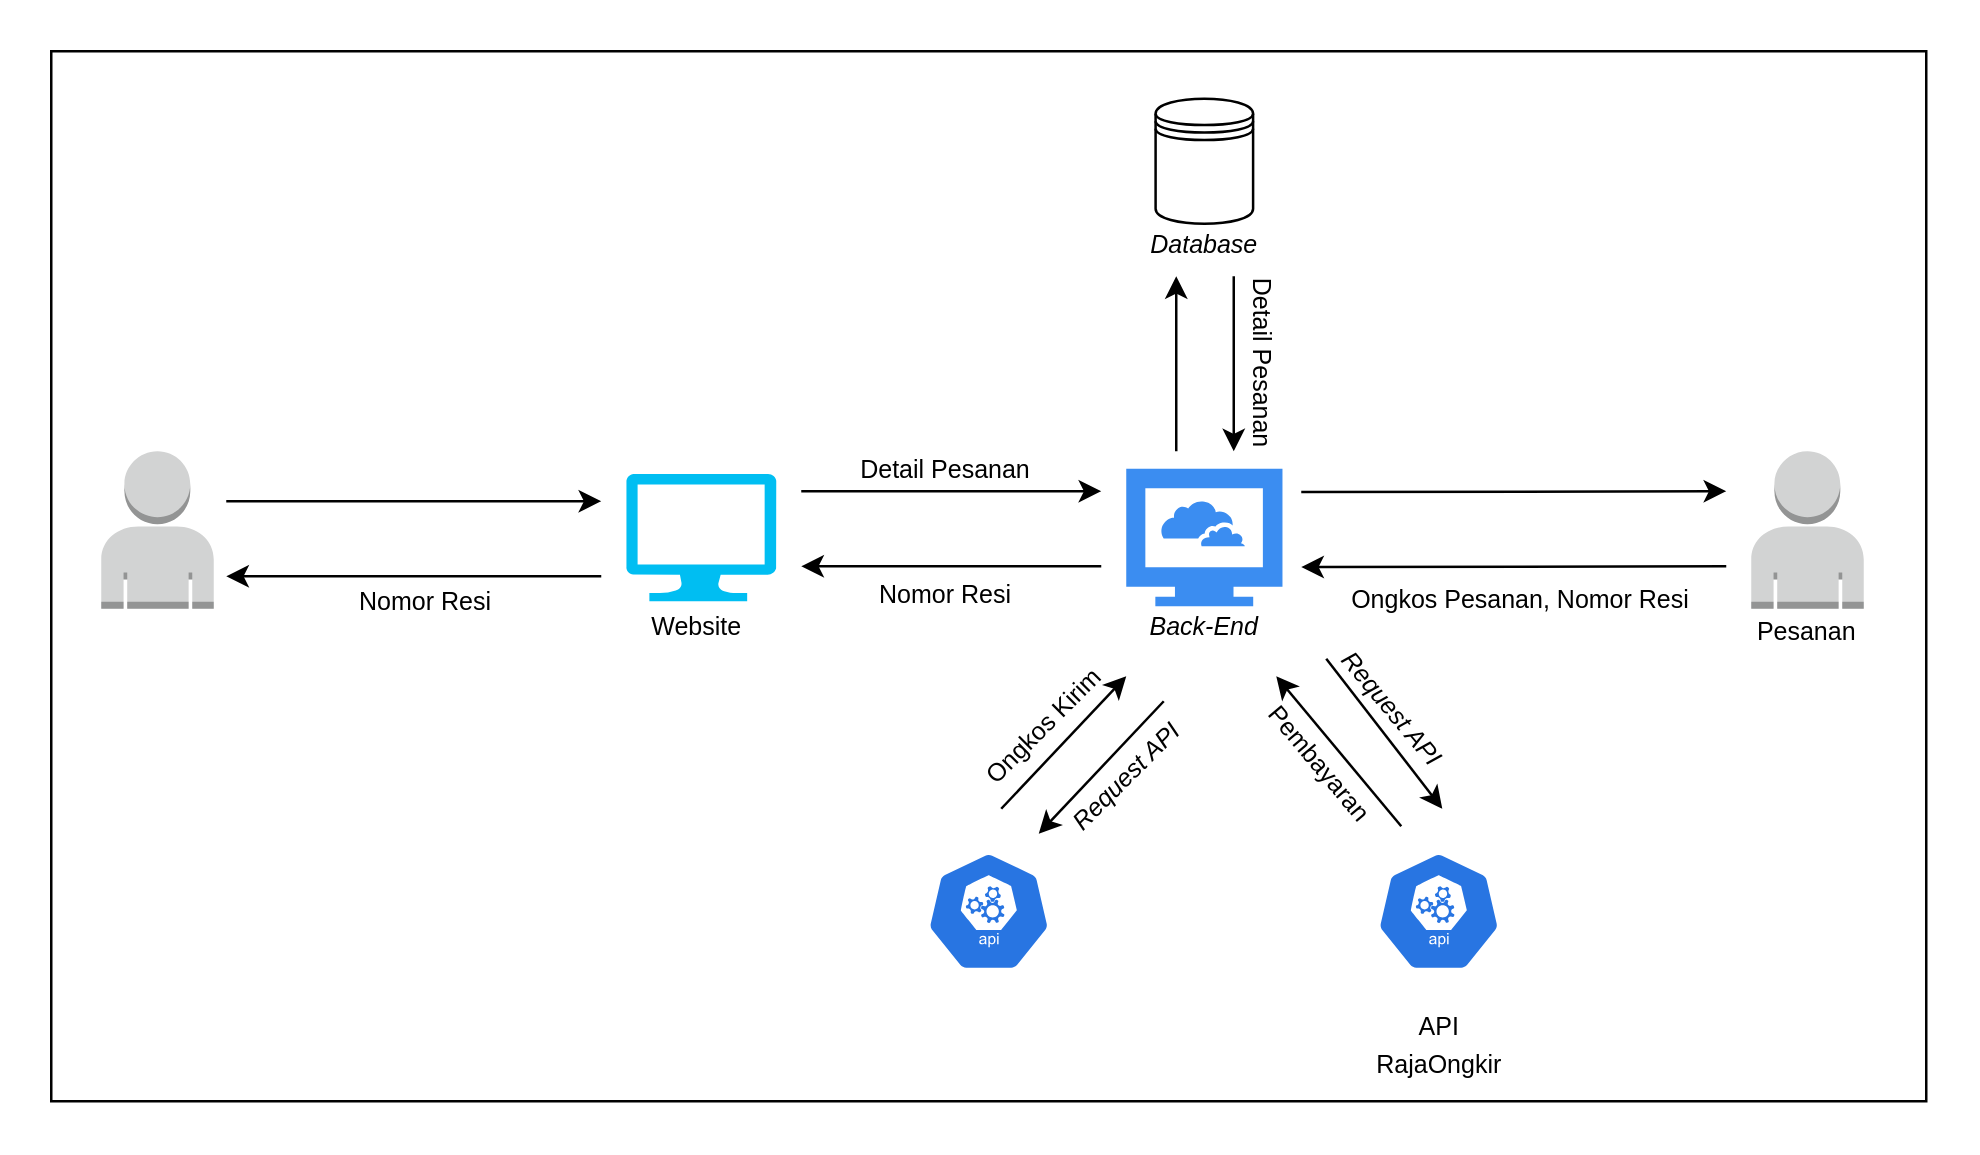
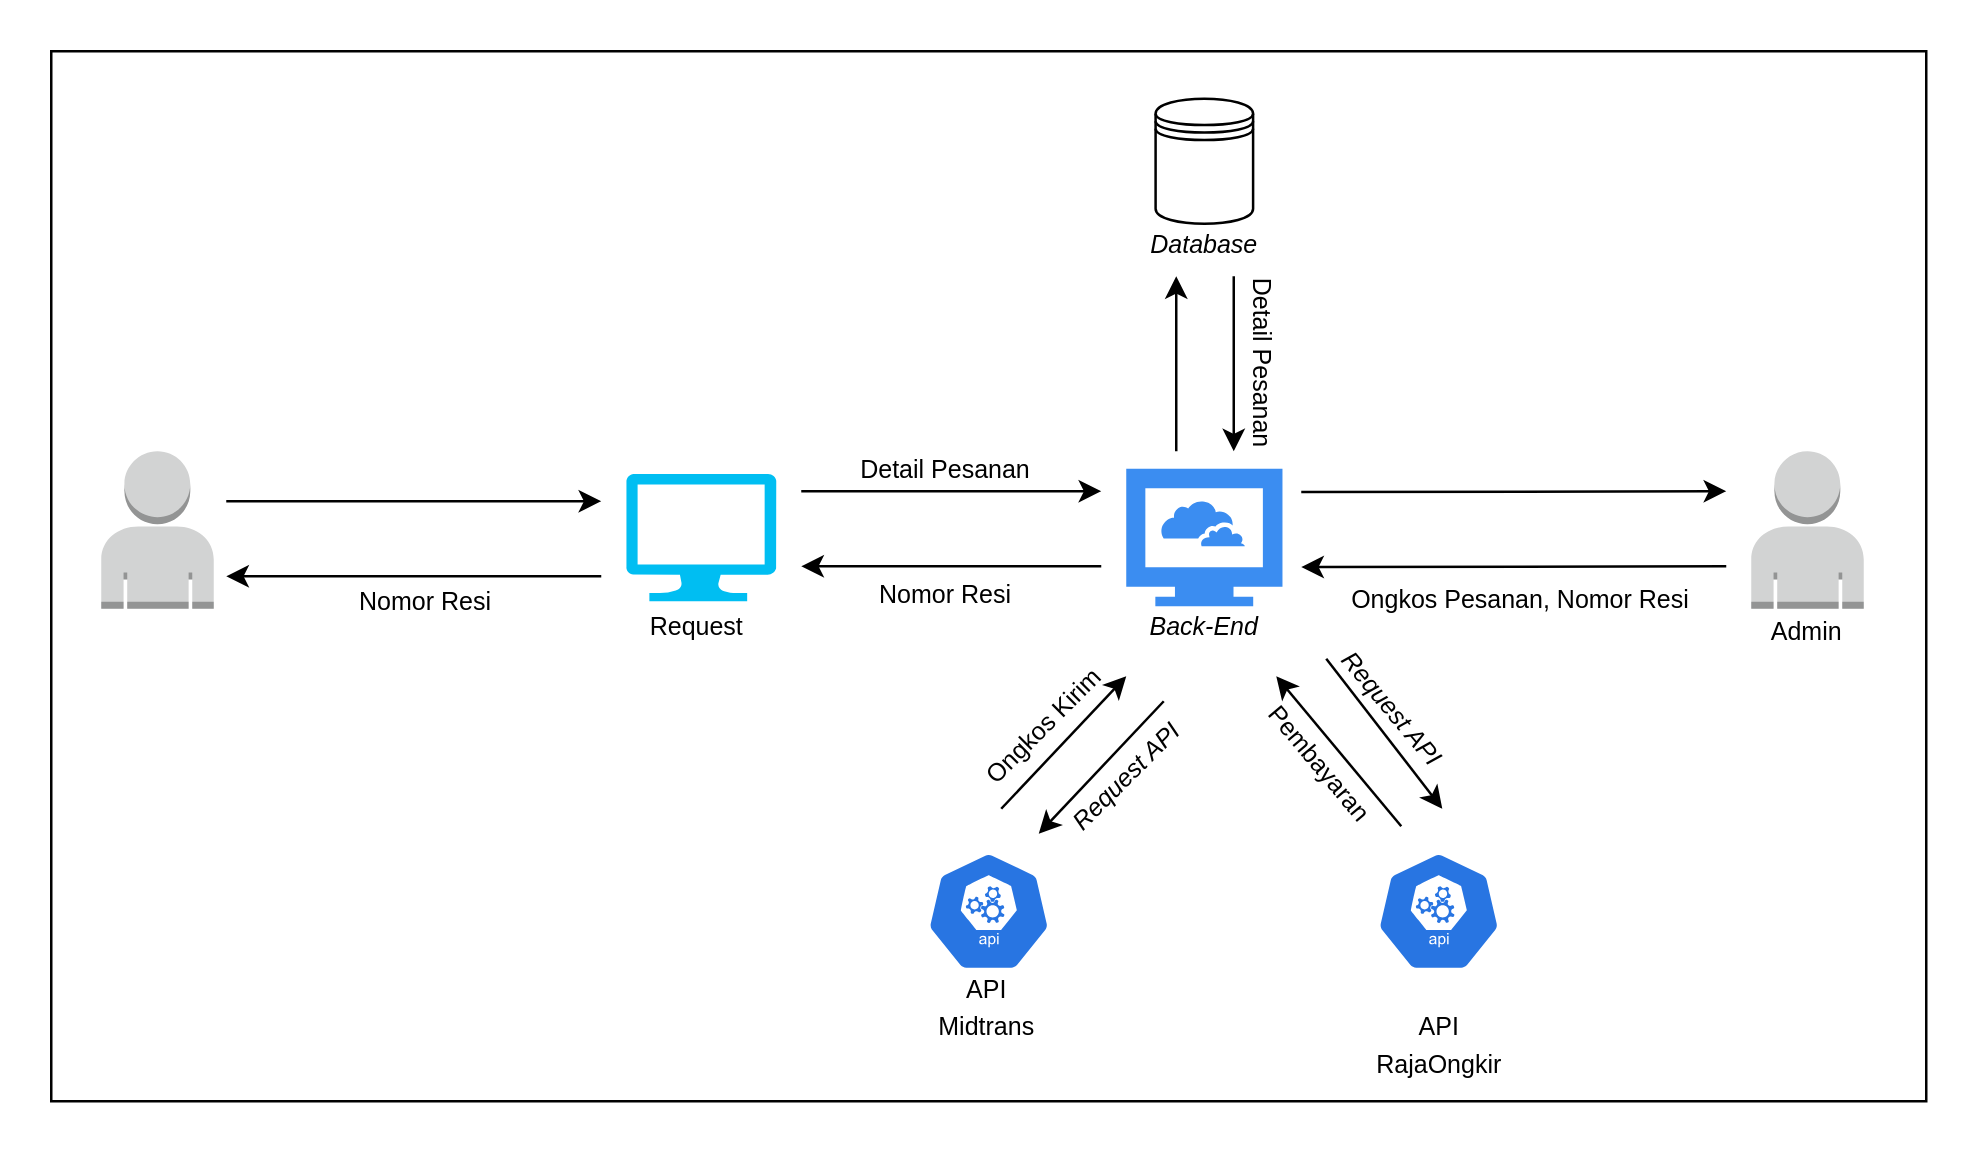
- <mxCell id="22" value="&lt;font style=&quot;font-size: 10px&quot;&gt;Website&lt;/font&gt;" style="text;html=1;strokeColor=none;fillColor=none;align=center;verticalAlign=middle;whiteSpace=wrap;rounded=0;" vertex="1" parent="1"><mxGeometry x="250" y="240" width="57" height="20" as="geometry" /></mxCell>
+ <mxCell id="22" value="&lt;font style=&quot;font-size: 10px&quot;&gt;Request&lt;/font&gt;" style="text;html=1;strokeColor=none;fillColor=none;align=center;verticalAlign=middle;whiteSpace=wrap;rounded=0;" vertex="1" parent="1"><mxGeometry x="250" y="240" width="57" height="20" as="geometry" /></mxCell>
- <mxCell id="24" value="&lt;font style=&quot;font-size: 10px&quot;&gt;Pesanan&lt;/font&gt;" style="text;html=1;strokeColor=none;fillColor=none;align=center;verticalAlign=middle;whiteSpace=wrap;rounded=0;" vertex="1" parent="1"><mxGeometry x="694" y="242" width="57" height="20" as="geometry" /></mxCell>
+ <mxCell id="24" value="&lt;font style=&quot;font-size: 10px&quot;&gt;Admin&lt;/font&gt;" style="text;html=1;strokeColor=none;fillColor=none;align=center;verticalAlign=middle;whiteSpace=wrap;rounded=0;" vertex="1" parent="1"><mxGeometry x="694" y="242" width="57" height="20" as="geometry" /></mxCell>
+ <mxCell id="25" value="&lt;font style=&quot;font-size: 10px&quot;&gt;API Midtrans&lt;/font&gt;" style="text;html=1;strokeColor=none;fillColor=none;align=center;verticalAlign=middle;whiteSpace=wrap;rounded=0;" vertex="1" parent="1"><mxGeometry x="366" y="392" width="57" height="20" as="geometry" /></mxCell>
